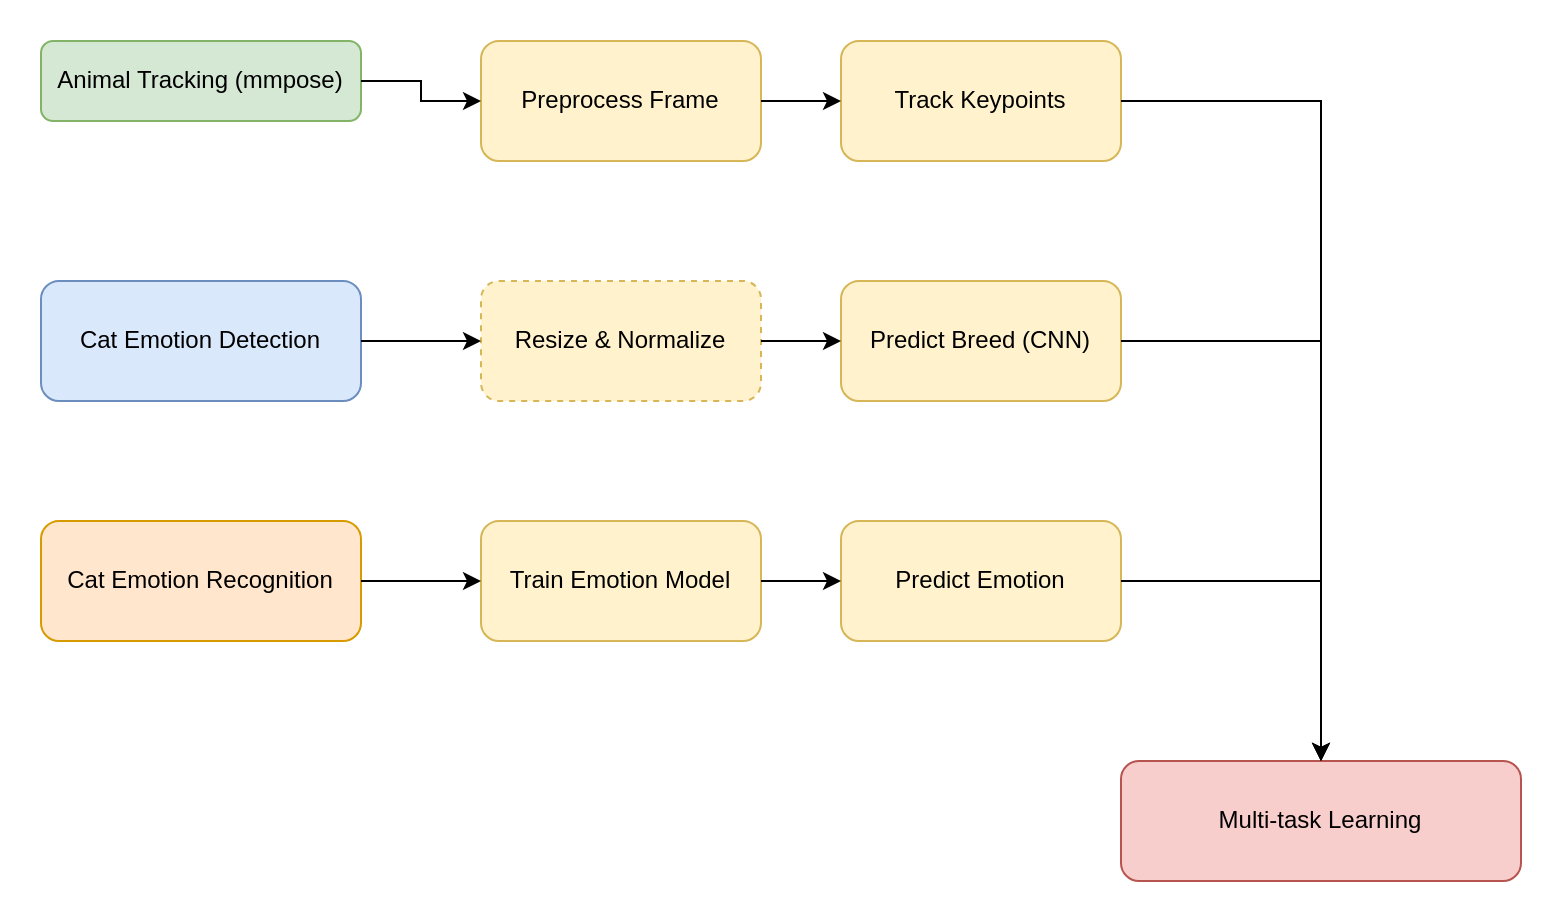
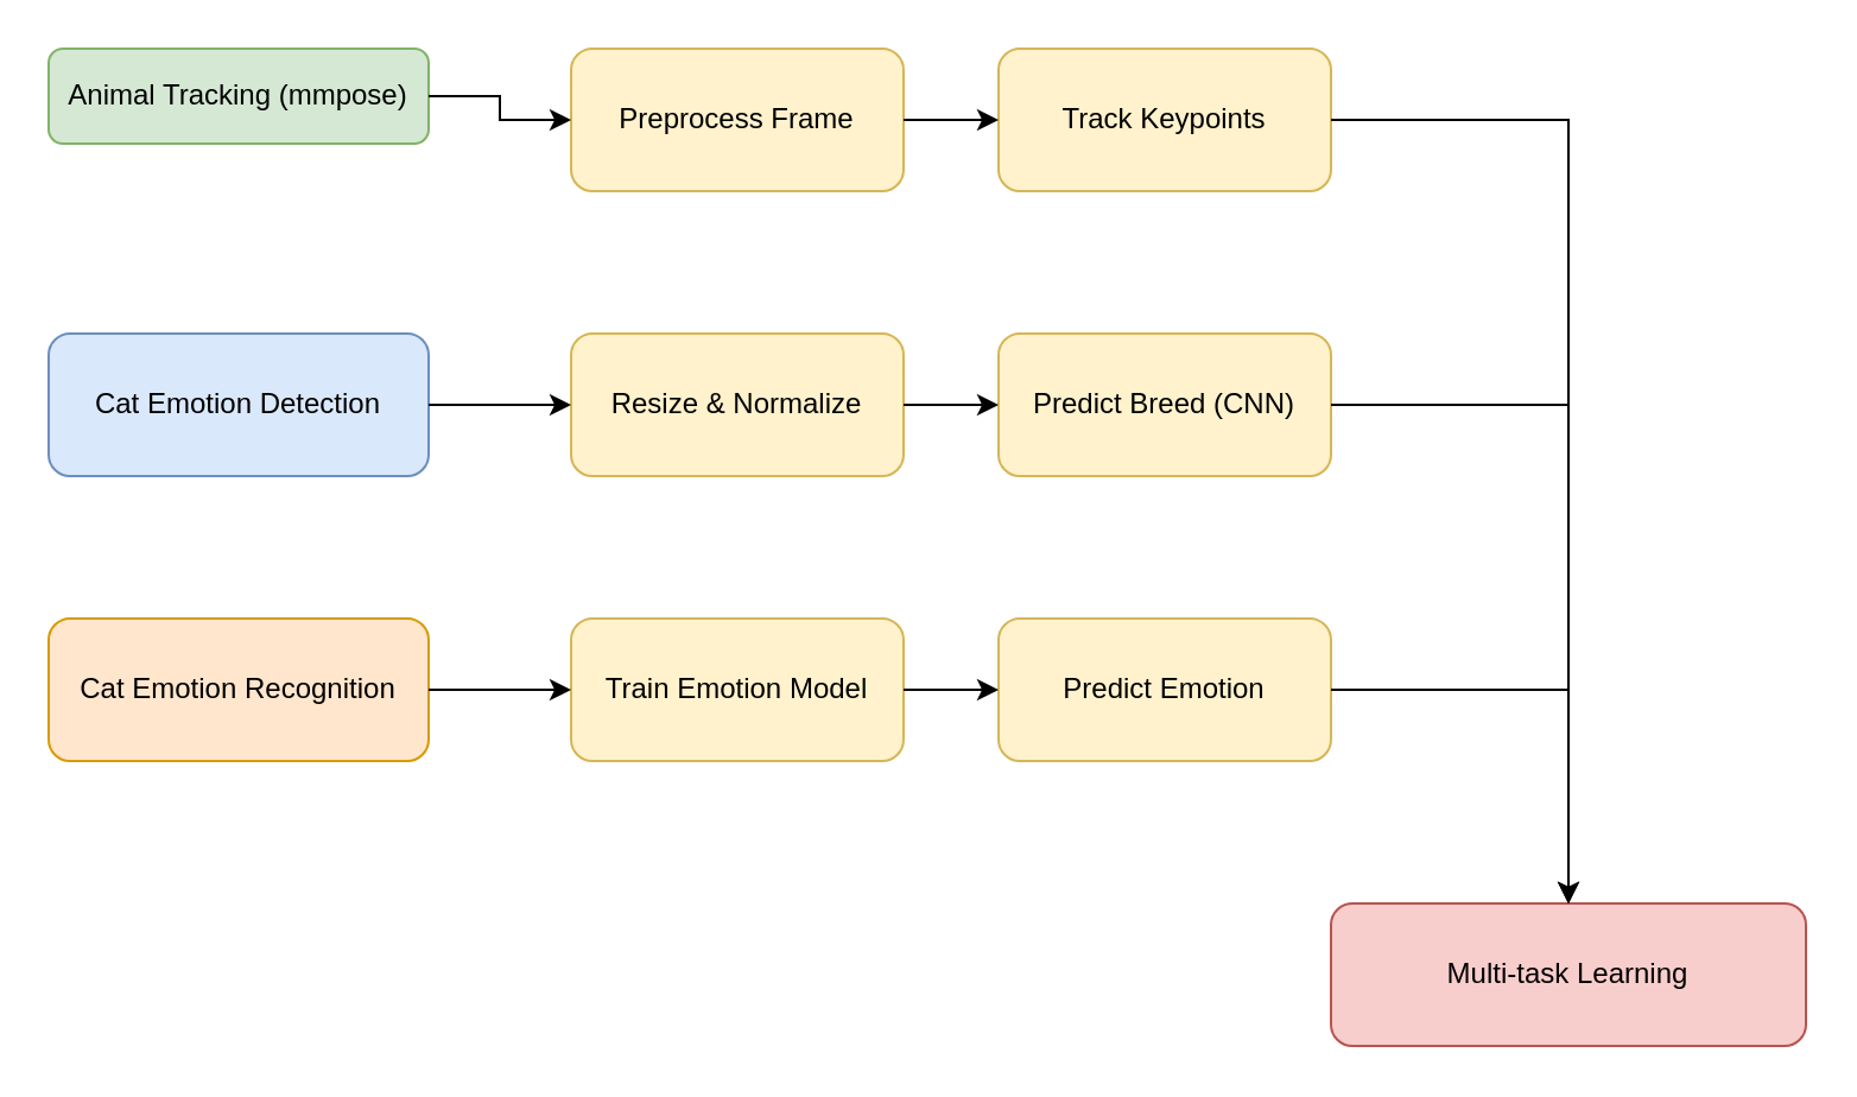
- <mxCell id="6" value="Resize &amp; Normalize" style="rounded=1;whiteSpace=wrap;html=1;fillColor=#FFF2CC;strokeColor=#D6B656;dashed=1;" parent="1" vertex="1"><mxGeometry x="240" y="140" width="140" height="60" as="geometry" /></mxCell>
+ <mxCell id="6" value="Resize &amp; Normalize" style="rounded=1;whiteSpace=wrap;html=1;fillColor=#FFF2CC;strokeColor=#D6B656;" parent="1" vertex="1"><mxGeometry x="240" y="140" width="140" height="60" as="geometry" /></mxCell>
